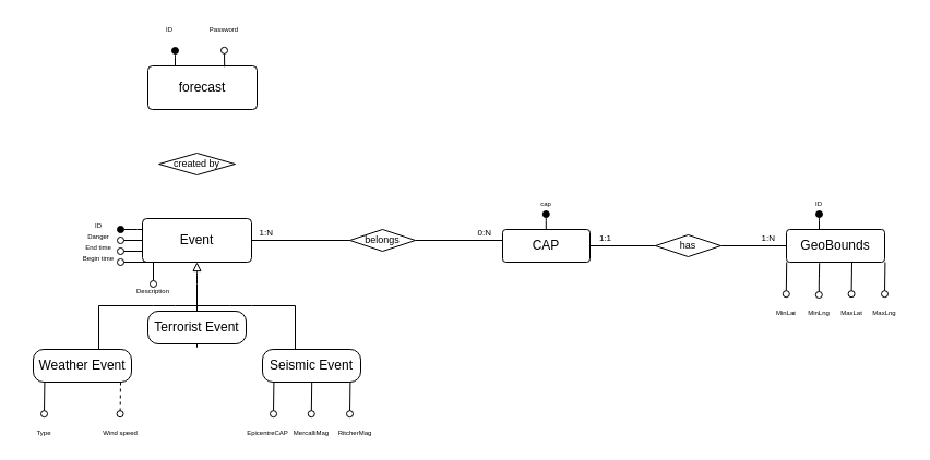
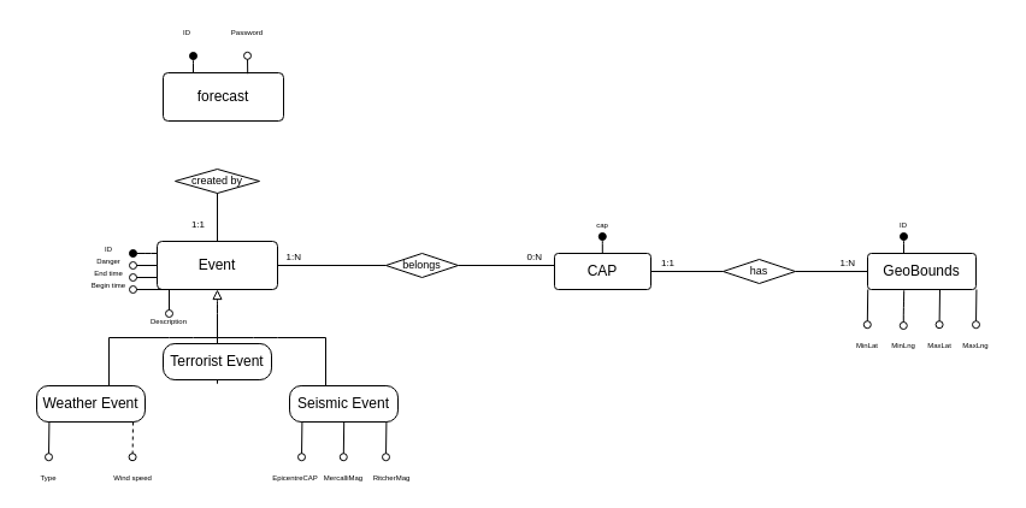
+ <mxCell id="29" source="2" value="" parent="1" style="endArrow=none;html=1;rounded=0;fontSize=9;entryX=0.5;entryY=1;entryDx=0;entryDy=0;exitX=0.5;exitY=0;exitDx=0;exitDy=0;" target="28" edge="1"><mxGeometry as="geometry" relative="1"><mxPoint as="sourcePoint" x="220" y="200" /><mxPoint as="targetPoint" x="411" y="175" /><Array as="points" /></mxGeometry></mxCell>
+ <mxCell id="30" value="1:1" parent="29" style="resizable=0;html=1;align=right;verticalAlign=bottom;fontSize=8;" vertex="1" connectable="0"><mxGeometry as="geometry" x="1" relative="1"><mxPoint as="offset" x="-10" y="33" /></mxGeometry></mxCell>
